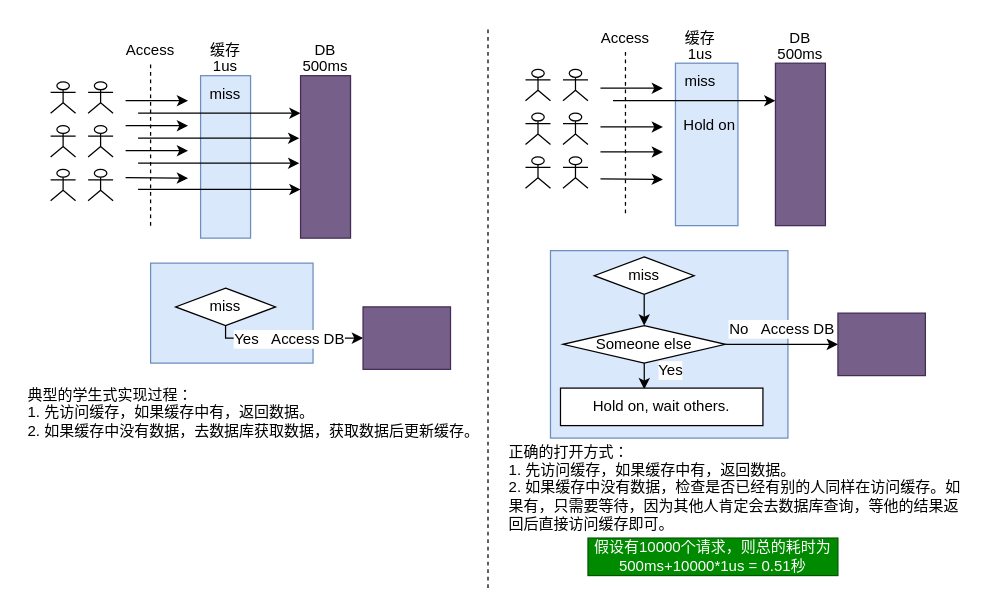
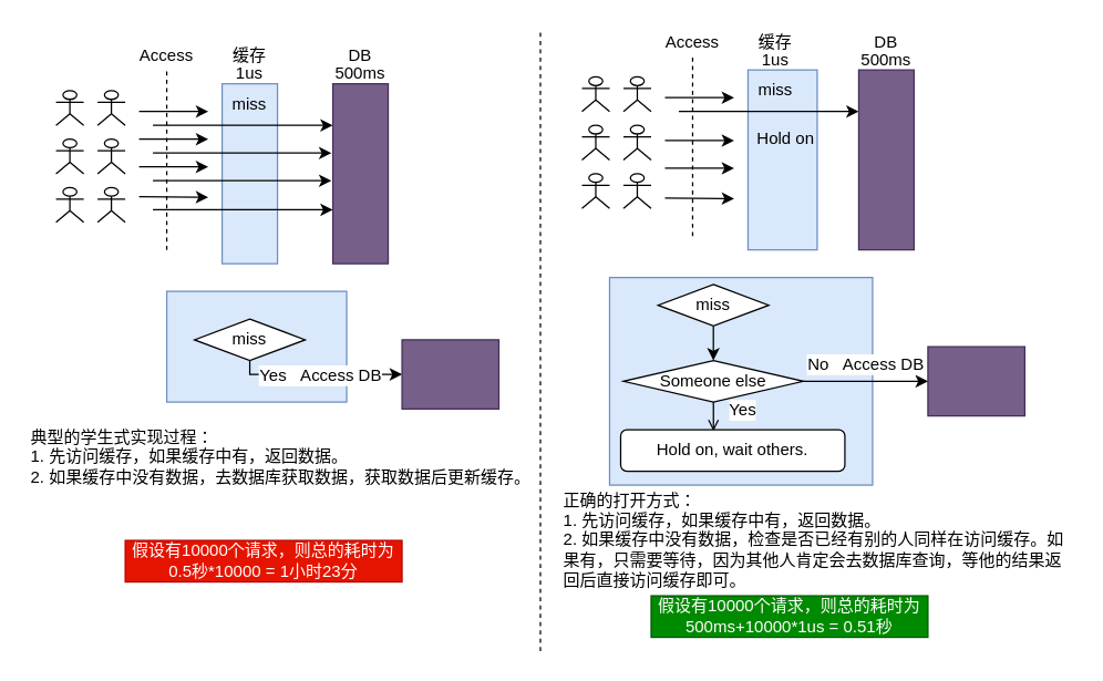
- <mxCell id="58" style="edgeStyle=orthogonalEdgeStyle;rounded=0;orthogonalLoop=1;jettySize=auto;html=1;exitX=0.5;exitY=1;exitDx=0;exitDy=0;entryX=0.414;entryY=0.033;entryDx=0;entryDy=0;entryPerimeter=0;" parent="1" source="60" target="62" edge="1"><mxGeometry relative="1" as="geometry" /></mxCell>
+ <mxCell id="58" style="edgeStyle=orthogonalEdgeStyle;rounded=0;orthogonalLoop=1;jettySize=auto;html=1;exitX=0.5;exitY=1;exitDx=0;exitDy=0;entryX=0.414;entryY=0.033;entryDx=0;entryDy=0;entryPerimeter=0;endArrow=open;" parent="1" source="60" target="62" edge="1"><mxGeometry relative="1" as="geometry" /></mxCell>
- <mxCell id="62" value="Hold on, wait others." style="rounded=0;whiteSpace=wrap;html=1;" parent="1" vertex="1"><mxGeometry x="448" y="310" width="162" height="30" as="geometry" /></mxCell>
+ <mxCell id="62" value="Hold on, wait others." style="whiteSpace=wrap;html=1;rounded=1;" parent="1" vertex="1"><mxGeometry x="448" y="310" width="162" height="30" as="geometry" /></mxCell>
+ <mxCell id="64" value="假设有10000个请求，则总的耗时为0.5秒*10000 = 1小时23分" style="text;html=1;strokeColor=#B20000;fillColor=#e51400;align=center;verticalAlign=middle;whiteSpace=wrap;rounded=0;fontColor=#ffffff;" parent="1" vertex="1"><mxGeometry x="90" y="390" width="200" height="30" as="geometry" /></mxCell>
